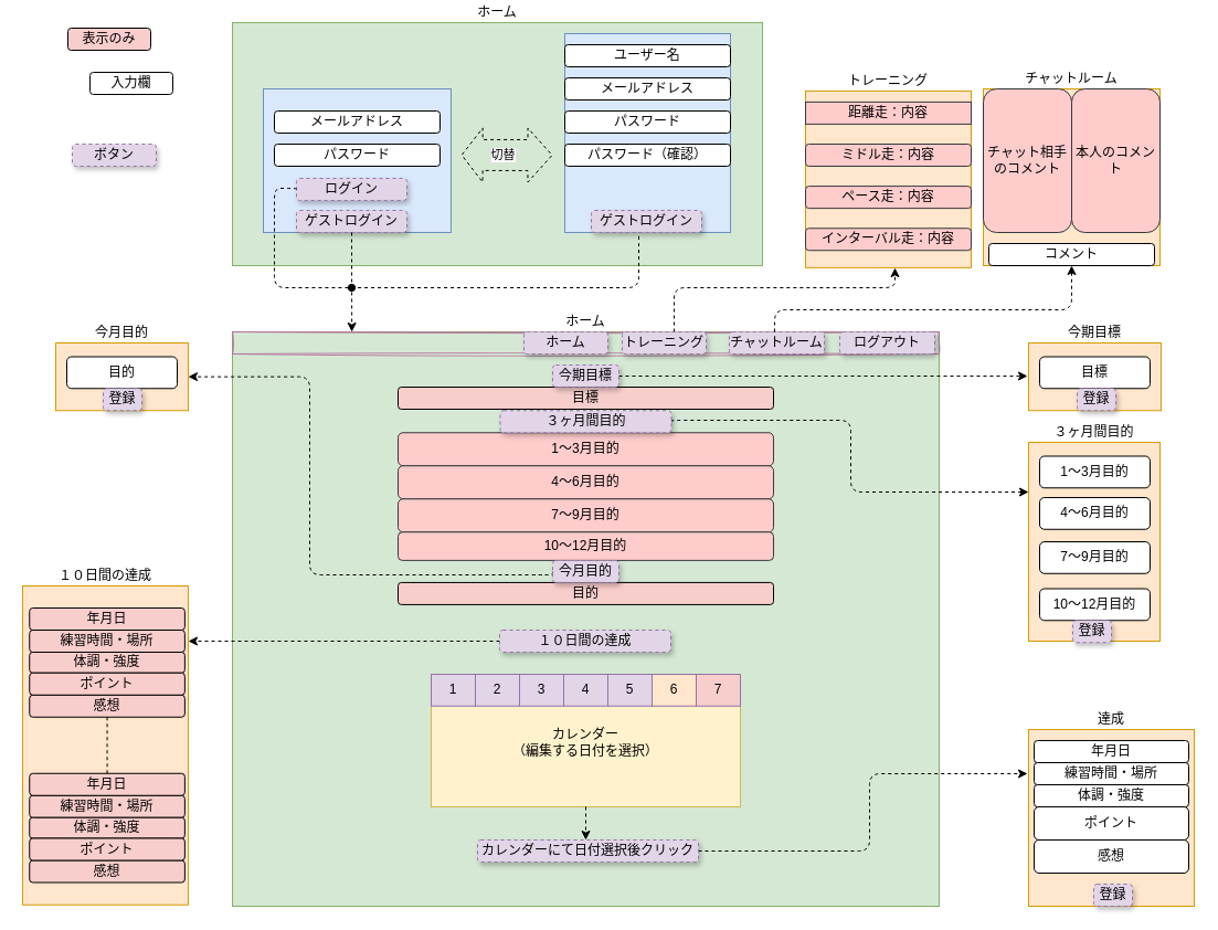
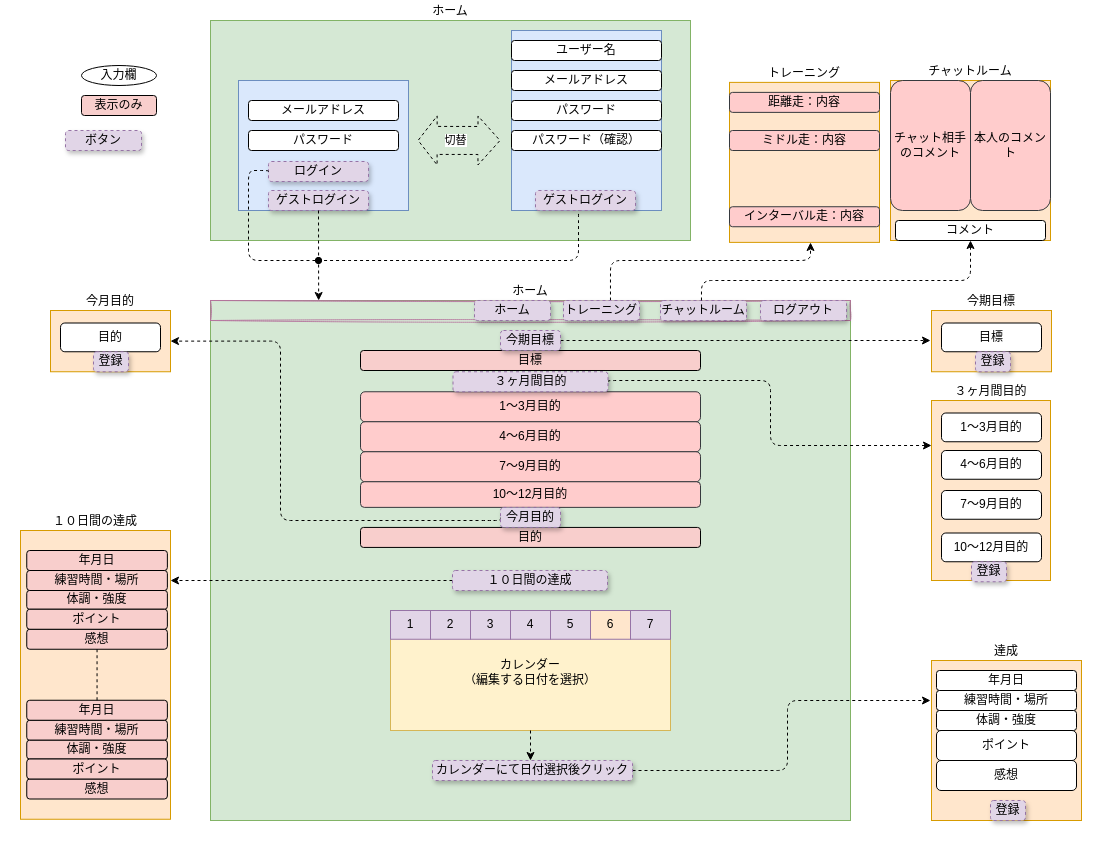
- <mxCell id="67" value="表示のみ" style="rounded=1;whiteSpace=wrap;html=1;fillColor=#f8cecc;strokeColor=#000000;" parent="1" vertex="1"><mxGeometry x="61" y="25" width="75" height="20" as="geometry" /></mxCell>
+ <mxCell id="67" value="表示のみ" style="rounded=1;whiteSpace=wrap;html=1;fillColor=#f8cecc;strokeColor=#000000;" parent="1" vertex="1"><mxGeometry x="81" y="95" width="75" height="20" as="geometry" /></mxCell>
- <mxCell id="66" value="&lt;font style=&quot;vertical-align: inherit&quot;&gt;&lt;font style=&quot;vertical-align: inherit&quot;&gt;&lt;font style=&quot;vertical-align: inherit&quot;&gt;&lt;font style=&quot;vertical-align: inherit&quot;&gt;&lt;font style=&quot;vertical-align: inherit&quot;&gt;&lt;font style=&quot;vertical-align: inherit&quot;&gt;入力欄&lt;/font&gt;&lt;/font&gt;&lt;/font&gt;&lt;/font&gt;&lt;/font&gt;&lt;/font&gt;" style="rounded=1;whiteSpace=wrap;html=1;" parent="1" vertex="1"><mxGeometry x="81" y="65" width="75" height="20" as="geometry" /></mxCell>
+ <mxCell id="66" value="&lt;font style=&quot;vertical-align: inherit&quot;&gt;&lt;font style=&quot;vertical-align: inherit&quot;&gt;&lt;font style=&quot;vertical-align: inherit&quot;&gt;&lt;font style=&quot;vertical-align: inherit&quot;&gt;&lt;font style=&quot;vertical-align: inherit&quot;&gt;&lt;font style=&quot;vertical-align: inherit&quot;&gt;入力欄&lt;/font&gt;&lt;/font&gt;&lt;/font&gt;&lt;/font&gt;&lt;/font&gt;&lt;/font&gt;" style="ellipse;whiteSpace=wrap;html=1;" parent="1" vertex="1"><mxGeometry x="81" y="65" width="75" height="20" as="geometry" /></mxCell>
- <mxCell id="22" value="&lt;font style=&quot;vertical-align: inherit&quot;&gt;&lt;font style=&quot;vertical-align: inherit&quot;&gt;&lt;font style=&quot;vertical-align: inherit&quot;&gt;&lt;font style=&quot;vertical-align: inherit&quot;&gt;&lt;font style=&quot;vertical-align: inherit&quot;&gt;&lt;font style=&quot;vertical-align: inherit&quot;&gt;距離走：内容&lt;/font&gt;&lt;/font&gt;&lt;/font&gt;&lt;/font&gt;&lt;/font&gt;&lt;/font&gt;" style="whiteSpace=wrap;html=1;fillColor=#ffcccc;strokeColor=#36393d;rounded=0;" parent="1" vertex="1"><mxGeometry x="729" y="91.88" width="150" height="20" as="geometry" /></mxCell>
+ <mxCell id="22" value="&lt;font style=&quot;vertical-align: inherit&quot;&gt;&lt;font style=&quot;vertical-align: inherit&quot;&gt;&lt;font style=&quot;vertical-align: inherit&quot;&gt;&lt;font style=&quot;vertical-align: inherit&quot;&gt;&lt;font style=&quot;vertical-align: inherit&quot;&gt;&lt;font style=&quot;vertical-align: inherit&quot;&gt;距離走：内容&lt;/font&gt;&lt;/font&gt;&lt;/font&gt;&lt;/font&gt;&lt;/font&gt;&lt;/font&gt;" style="rounded=1;whiteSpace=wrap;html=1;fillColor=#ffcccc;strokeColor=#36393d;" parent="1" vertex="1"><mxGeometry x="729" y="91.88" width="150" height="20" as="geometry" /></mxCell>
- <mxCell id="20" value="&lt;font style=&quot;vertical-align: inherit&quot;&gt;&lt;font style=&quot;vertical-align: inherit&quot;&gt;&lt;font style=&quot;vertical-align: inherit&quot;&gt;&lt;font style=&quot;vertical-align: inherit&quot;&gt;&lt;font style=&quot;vertical-align: inherit&quot;&gt;&lt;font style=&quot;vertical-align: inherit&quot;&gt;ペース走&lt;/font&gt;&lt;/font&gt;&lt;/font&gt;&lt;/font&gt;&lt;/font&gt;&lt;/font&gt;：内容" style="rounded=1;whiteSpace=wrap;html=1;fillColor=#ffcccc;strokeColor=#36393d;" parent="18" vertex="1"><mxGeometry y="86.24" width="150" height="20" as="geometry" /></mxCell>
- <mxCell id="59" value="7" style="rounded=0;whiteSpace=wrap;html=1;fillColor=#f8cecc;strokeColor=#9673a6;" parent="1" vertex="1"><mxGeometry x="630" y="610" width="40" height="28.75" as="geometry" /></mxCell>
+ <mxCell id="59" value="7" style="rounded=0;whiteSpace=wrap;html=1;fillColor=#e1d5e7;strokeColor=#9673a6;" parent="1" vertex="1"><mxGeometry x="630" y="610" width="40" height="28.75" as="geometry" /></mxCell>
